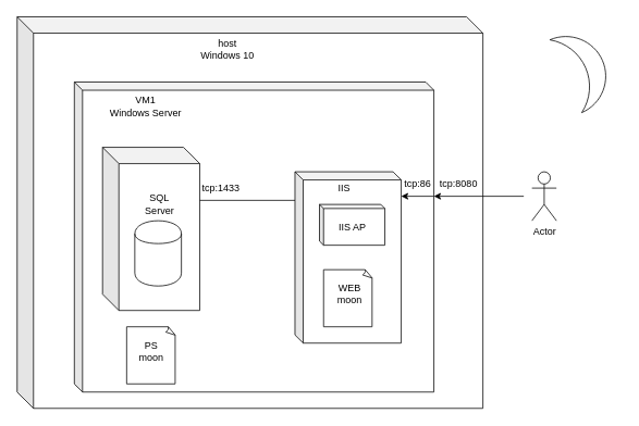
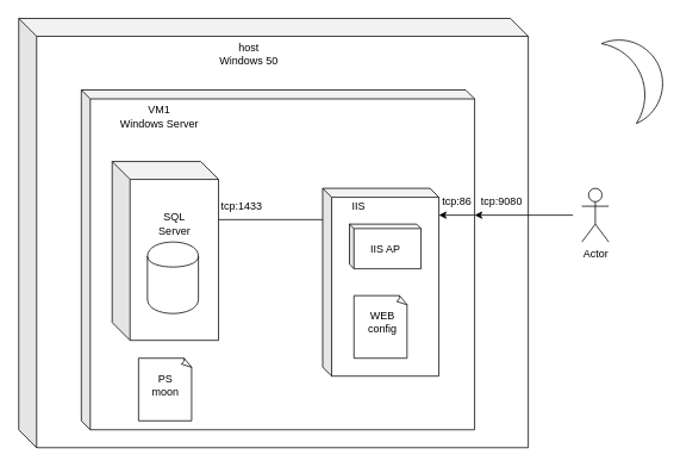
- <mxCell id="6" value="host&lt;br&gt;Windows 10&lt;br&gt;" style="text;html=1;strokeColor=none;fillColor=none;align=center;verticalAlign=middle;whiteSpace=wrap;rounded=0;" parent="1" vertex="1"><mxGeometry x="204.5" y="50" width="146" height="20" as="geometry" /></mxCell>
+ <mxCell id="6" value="host&lt;br&gt;Windows 50&lt;br&gt;" style="text;html=1;strokeColor=none;fillColor=none;align=center;verticalAlign=middle;whiteSpace=wrap;rounded=0;" parent="1" vertex="1"><mxGeometry x="204.5" y="50" width="146" height="20" as="geometry" /></mxCell>
- <mxCell id="24" value="tcp:8080" style="text;html=1;strokeColor=none;fillColor=none;align=center;verticalAlign=middle;whiteSpace=wrap;rounded=0;" parent="1" vertex="1"><mxGeometry x="540.5" y="215" width="40" height="20" as="geometry" /></mxCell>
+ <mxCell id="24" value="tcp:9080" style="text;html=1;strokeColor=none;fillColor=none;align=center;verticalAlign=middle;whiteSpace=wrap;rounded=0;" parent="1" vertex="1"><mxGeometry x="540.5" y="215" width="40" height="20" as="geometry" /></mxCell>
- <mxCell id="18" value="IIS" style="text;html=1;strokeColor=none;fillColor=none;align=center;verticalAlign=middle;whiteSpace=wrap;rounded=0;" parent="1" vertex="1"><mxGeometry x="400.5" y="220" width="40" height="20" as="geometry" /></mxCell>
+ <mxCell id="18" value="IIS" style="text;html=1;strokeColor=none;fillColor=none;align=center;verticalAlign=middle;whiteSpace=wrap;rounded=0;" parent="1" vertex="1"><mxGeometry x="380.5" y="220" width="40" height="20" as="geometry" /></mxCell>
- <mxCell id="14" value="WEB&lt;br&gt;moon&lt;br&gt;" style="text;html=1;strokeColor=none;fillColor=none;align=center;verticalAlign=middle;whiteSpace=wrap;rounded=0;" parent="1" vertex="1"><mxGeometry x="409.5" y="350" width="35" height="20" as="geometry" /></mxCell>
+ <mxCell id="14" value="WEB&lt;br&gt;config&lt;br&gt;" style="text;html=1;strokeColor=none;fillColor=none;align=center;verticalAlign=middle;whiteSpace=wrap;rounded=0;" parent="1" vertex="1"><mxGeometry x="409.5" y="350" width="35" height="20" as="geometry" /></mxCell>
